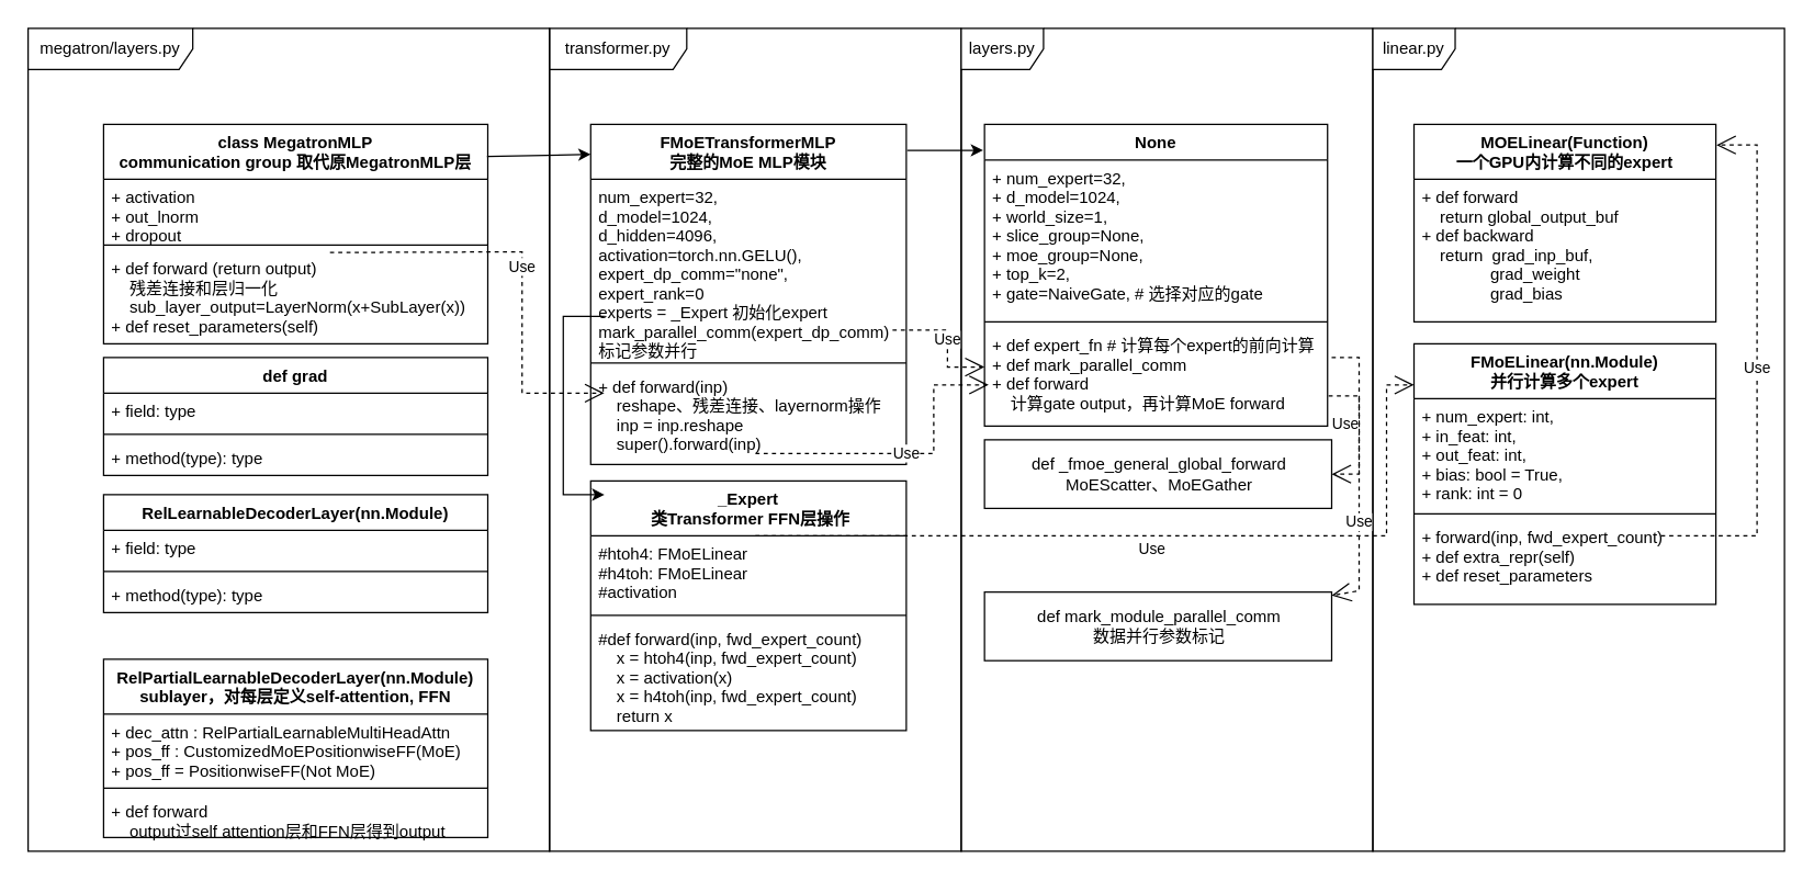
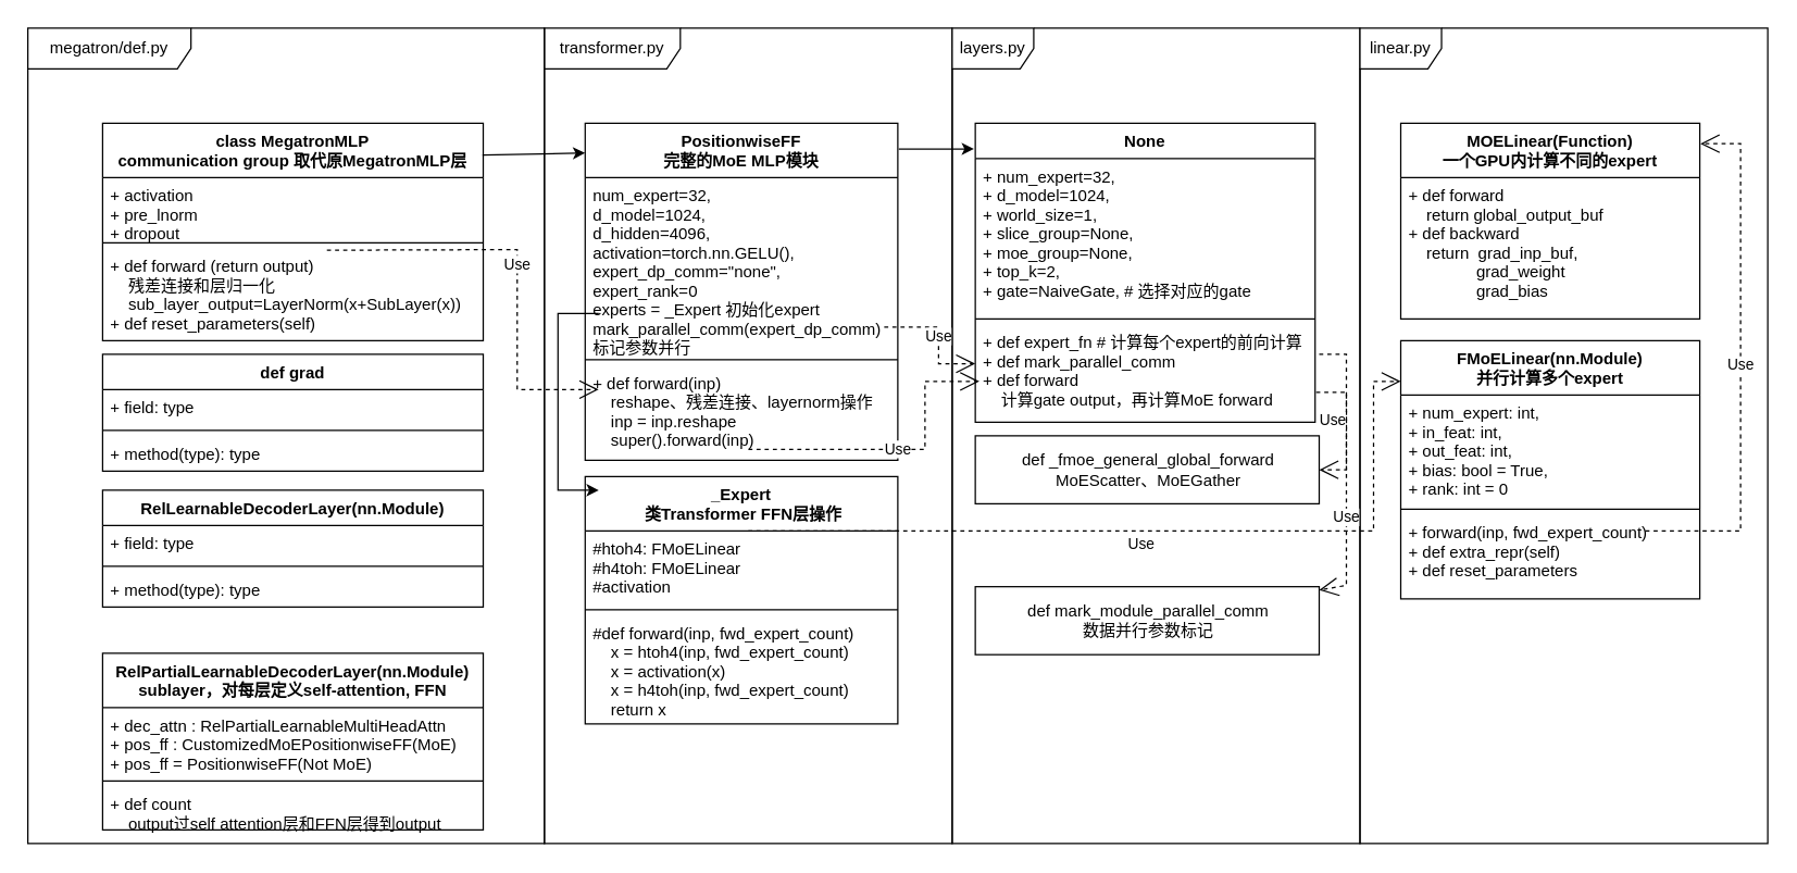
- <mxCell id="4" value="megatron/layers.py" style="shape=umlFrame;whiteSpace=wrap;html=1;width=120;height=30;" parent="1" vertex="1"><mxGeometry x="20" y="20" width="380" height="600" as="geometry" /></mxCell>
+ <mxCell id="4" value="megatron/def.py" style="shape=umlFrame;whiteSpace=wrap;html=1;width=120;height=30;" parent="1" vertex="1"><mxGeometry x="20" y="20" width="380" height="600" as="geometry" /></mxCell>
- <mxCell id="10" value="FMoETransformerMLP&#10;完整的MoE MLP模块" style="swimlane;fontStyle=1;align=center;verticalAlign=top;childLayout=stackLayout;horizontal=1;startSize=40;horizontalStack=0;resizeParent=1;resizeParentMax=0;resizeLast=0;collapsible=1;marginBottom=0;" parent="1" vertex="1"><mxGeometry x="430" y="90" width="230" height="248" as="geometry" /></mxCell>
+ <mxCell id="10" value="PositionwiseFF&#10;完整的MoE MLP模块" style="swimlane;fontStyle=1;align=center;verticalAlign=top;childLayout=stackLayout;horizontal=1;startSize=40;horizontalStack=0;resizeParent=1;resizeParentMax=0;resizeLast=0;collapsible=1;marginBottom=0;" parent="1" vertex="1"><mxGeometry x="430" y="90" width="230" height="248" as="geometry" /></mxCell>
- <mxCell id="6" value="+ activation&#10;+ out_lnorm&#10;+ dropout&#10;" style="text;strokeColor=none;fillColor=none;align=left;verticalAlign=top;spacingLeft=4;spacingRight=4;overflow=hidden;rotatable=0;points=[[0,0.5],[1,0.5]];portConstraint=eastwest;" parent="5" vertex="1"><mxGeometry y="40" width="280" height="44" as="geometry" /></mxCell>
+ <mxCell id="6" value="+ activation&#10;+ pre_lnorm&#10;+ dropout&#10;" style="text;strokeColor=none;fillColor=none;align=left;verticalAlign=top;spacingLeft=4;spacingRight=4;overflow=hidden;rotatable=0;points=[[0,0.5],[1,0.5]];portConstraint=eastwest;" parent="5" vertex="1"><mxGeometry y="40" width="280" height="44" as="geometry" /></mxCell>
- <mxCell id="47" value="+ def forward&#10;    output过self attention层和FFN层得到output" style="text;strokeColor=none;fillColor=none;align=left;verticalAlign=top;spacingLeft=4;spacingRight=4;overflow=hidden;rotatable=0;points=[[0,0.5],[1,0.5]];portConstraint=eastwest;" parent="44" vertex="1"><mxGeometry y="98" width="280" height="32" as="geometry" /></mxCell>
+ <mxCell id="47" value="+ def count&#10;    output过self attention层和FFN层得到output" style="text;strokeColor=none;fillColor=none;align=left;verticalAlign=top;spacingLeft=4;spacingRight=4;overflow=hidden;rotatable=0;points=[[0,0.5],[1,0.5]];portConstraint=eastwest;" parent="44" vertex="1"><mxGeometry y="98" width="280" height="32" as="geometry" /></mxCell>
